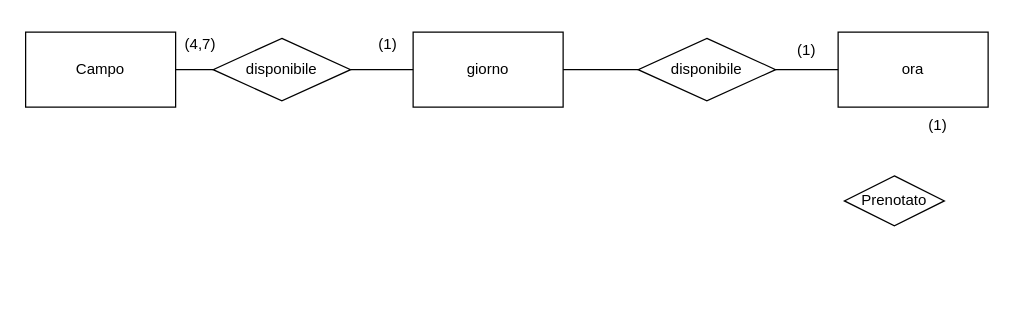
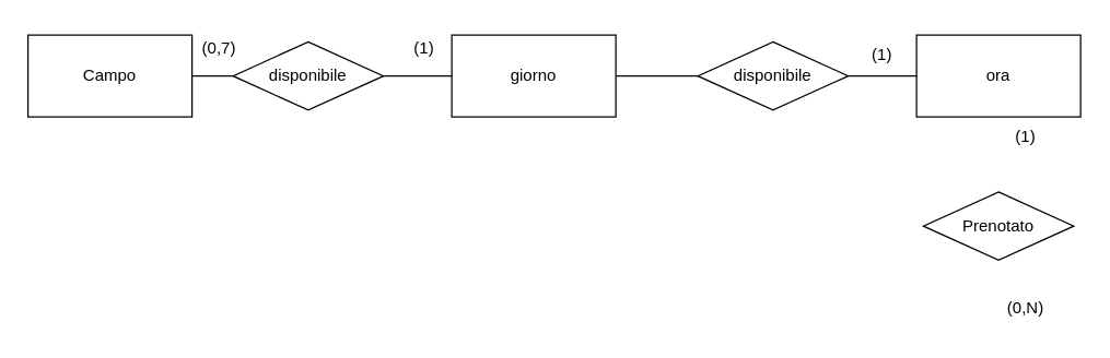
- <mxCell id="12" value="(4,7)" style="text;html=1;strokeColor=none;fillColor=none;align=center;verticalAlign=middle;whiteSpace=wrap;rounded=0;" vertex="1" parent="1"><mxGeometry x="130" y="20" width="60" height="30" as="geometry" /></mxCell>
+ <mxCell id="12" value="(0,7)" style="text;html=1;strokeColor=none;fillColor=none;align=center;verticalAlign=middle;whiteSpace=wrap;rounded=0;" vertex="1" parent="1"><mxGeometry x="130" y="20" width="60" height="30" as="geometry" /></mxCell>
- <mxCell id="3" value="Prenotato" style="rhombus;whiteSpace=wrap;html=1;" vertex="1" parent="1"><mxGeometry x="675" y="140" width="80" height="40" as="geometry" /></mxCell>
+ <mxCell id="3" value="Prenotato" style="rhombus;whiteSpace=wrap;html=1;" vertex="1" parent="1"><mxGeometry x="675" y="140" width="110" height="50" as="geometry" /></mxCell>
+ <mxCell id="16" value="(0,N)" style="text;html=1;strokeColor=none;fillColor=none;align=center;verticalAlign=middle;whiteSpace=wrap;rounded=0;" vertex="1" parent="1"><mxGeometry x="720" y="210" width="60" height="30" as="geometry" /></mxCell>
